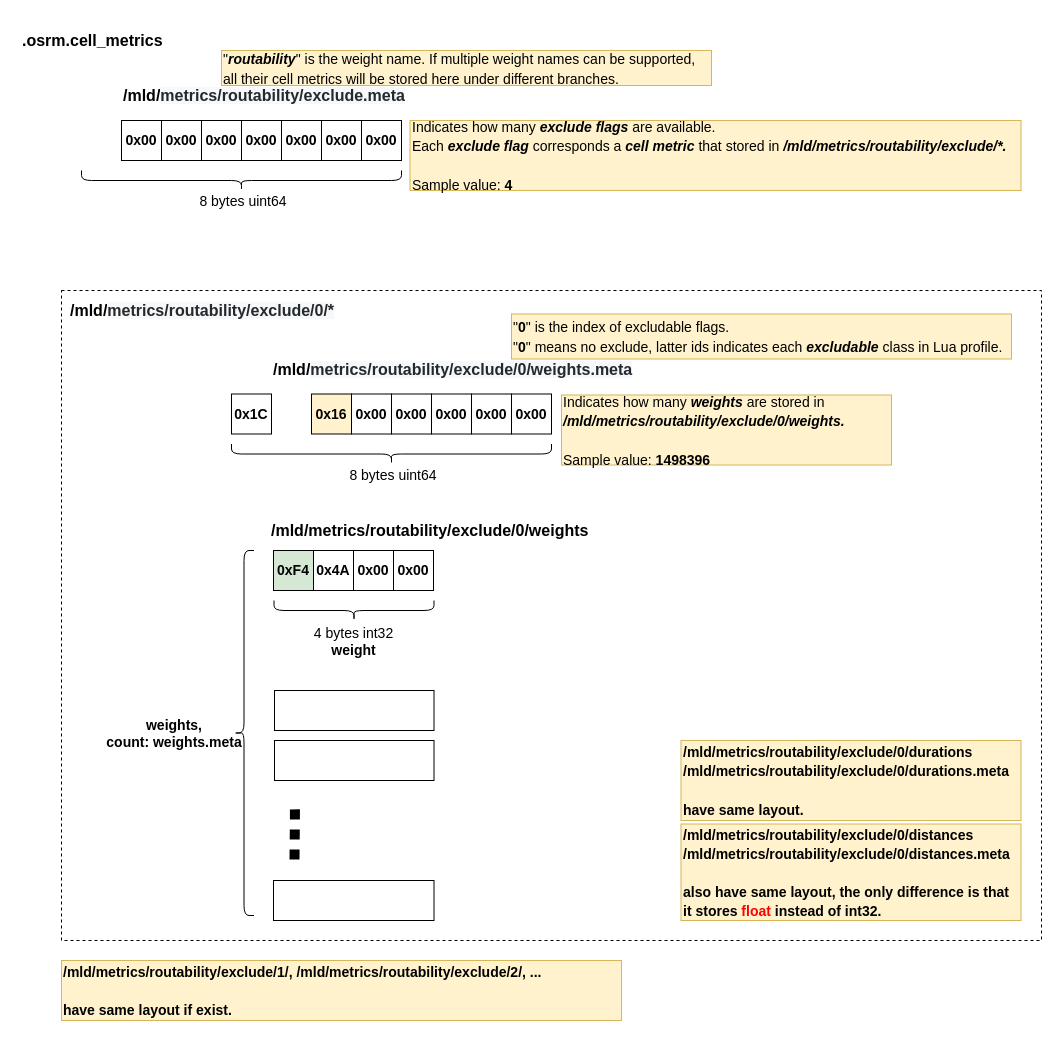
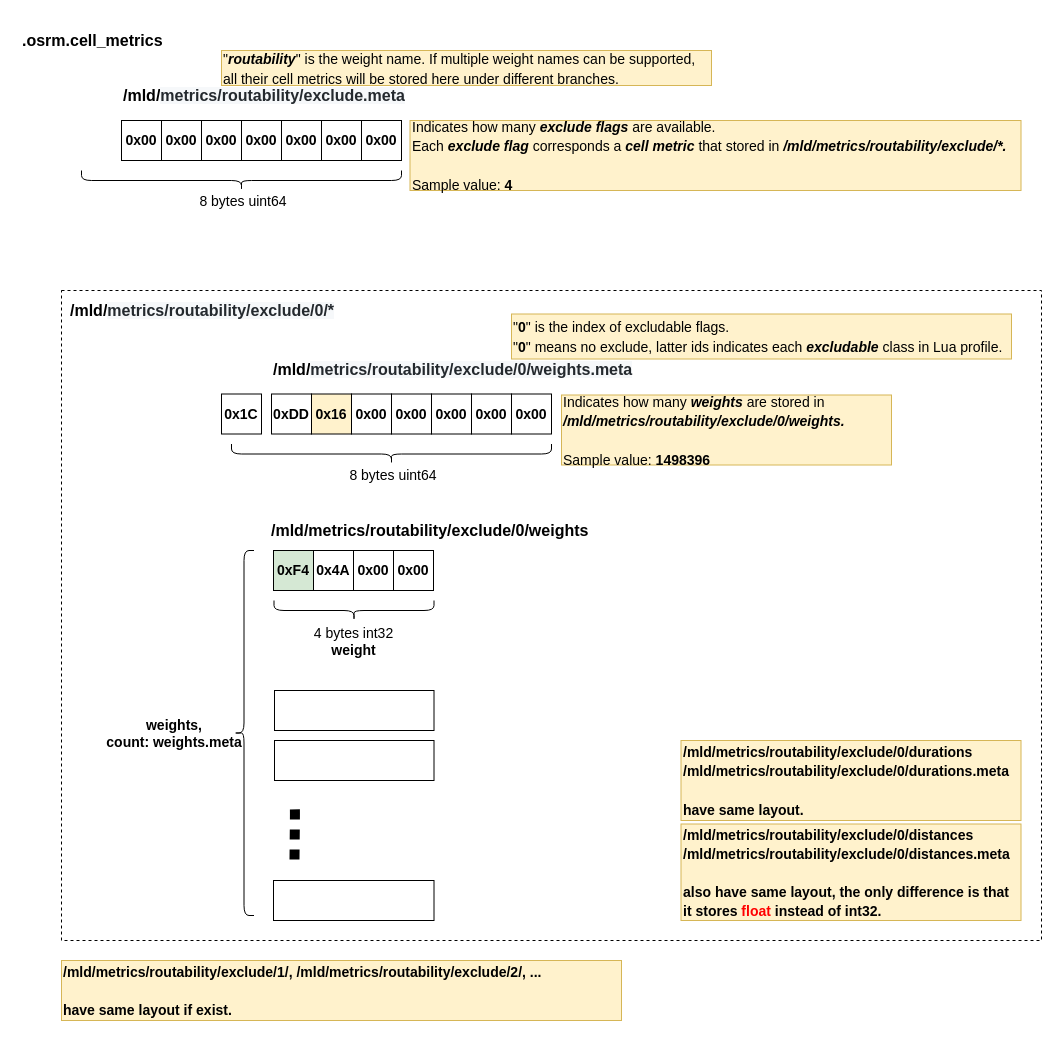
- <mxCell id="31" value="0x1C" style="rounded=0;whiteSpace=wrap;html=1;fontStyle=1;fontSize=14;" vertex="1" parent="1"><mxGeometry x="231" y="393.5" width="40" height="40" as="geometry" /></mxCell>
+ <mxCell id="31" value="0x1C" style="rounded=0;whiteSpace=wrap;html=1;fontStyle=1;fontSize=14;" vertex="1" parent="1"><mxGeometry x="221" y="393.5" width="40" height="40" as="geometry" /></mxCell>
+ <mxCell id="32" value="0xDD" style="rounded=0;whiteSpace=wrap;html=1;fontStyle=1;fontSize=14;" vertex="1" parent="1"><mxGeometry x="271" y="393.5" width="40" height="40" as="geometry" /></mxCell>
